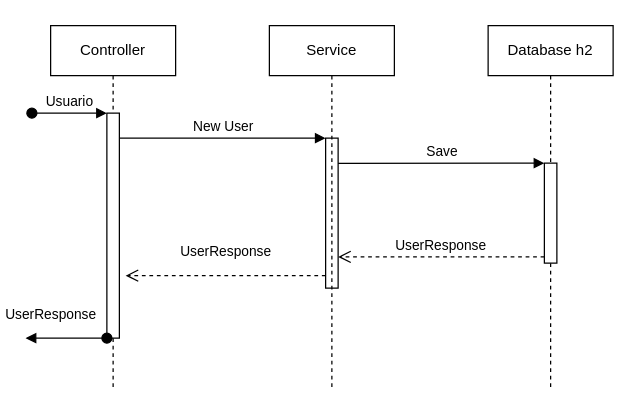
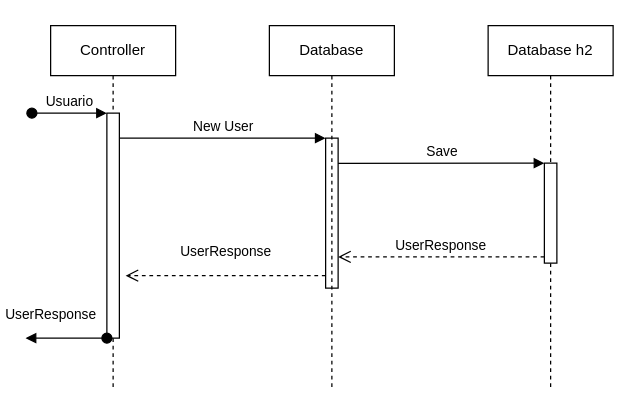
- <mxCell id="8" value="Service" style="shape=umlLifeline;perimeter=lifelinePerimeter;whiteSpace=wrap;html=1;container=0;dropTarget=0;collapsible=0;recursiveResize=0;outlineConnect=0;portConstraint=eastwest;newEdgeStyle={&quot;edgeStyle&quot;:&quot;elbowEdgeStyle&quot;,&quot;elbow&quot;:&quot;vertical&quot;,&quot;curved&quot;:0,&quot;rounded&quot;:0};" vertex="1" parent="1"><mxGeometry x="215" y="20" width="100" height="290" as="geometry" /></mxCell>
+ <mxCell id="8" value="Database" style="shape=umlLifeline;perimeter=lifelinePerimeter;whiteSpace=wrap;html=1;container=0;dropTarget=0;collapsible=0;recursiveResize=0;outlineConnect=0;portConstraint=eastwest;newEdgeStyle={&quot;edgeStyle&quot;:&quot;elbowEdgeStyle&quot;,&quot;elbow&quot;:&quot;vertical&quot;,&quot;curved&quot;:0,&quot;rounded&quot;:0};" vertex="1" parent="1"><mxGeometry x="215" y="20" width="100" height="290" as="geometry" /></mxCell>
